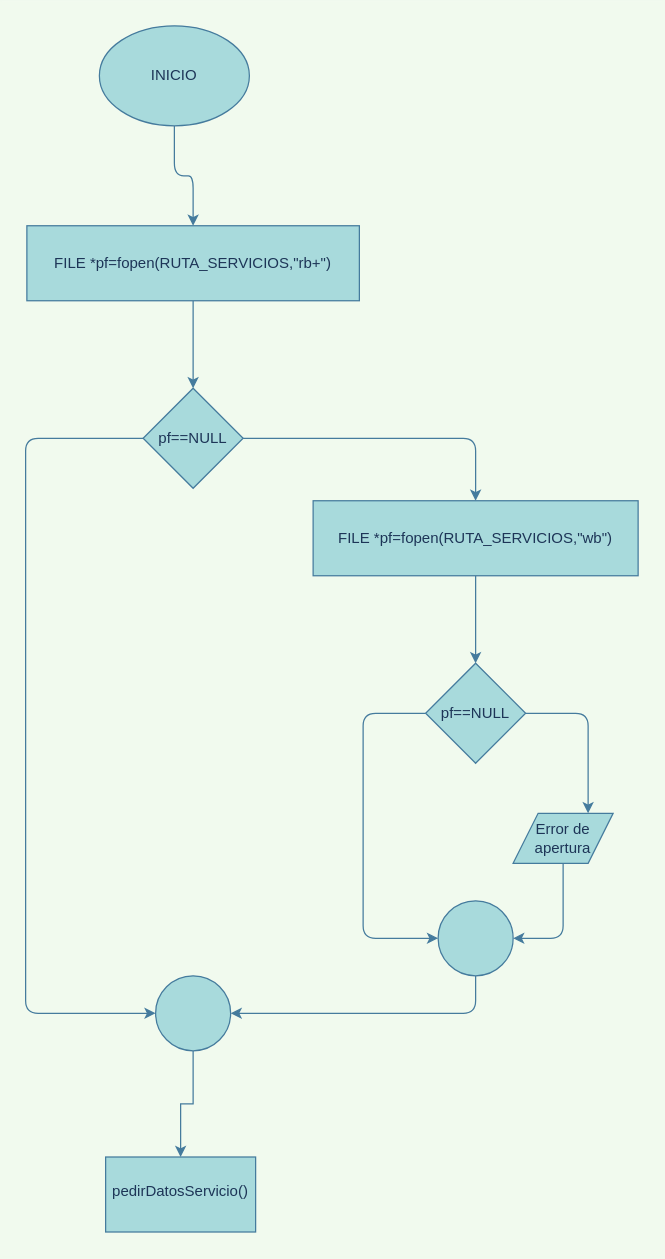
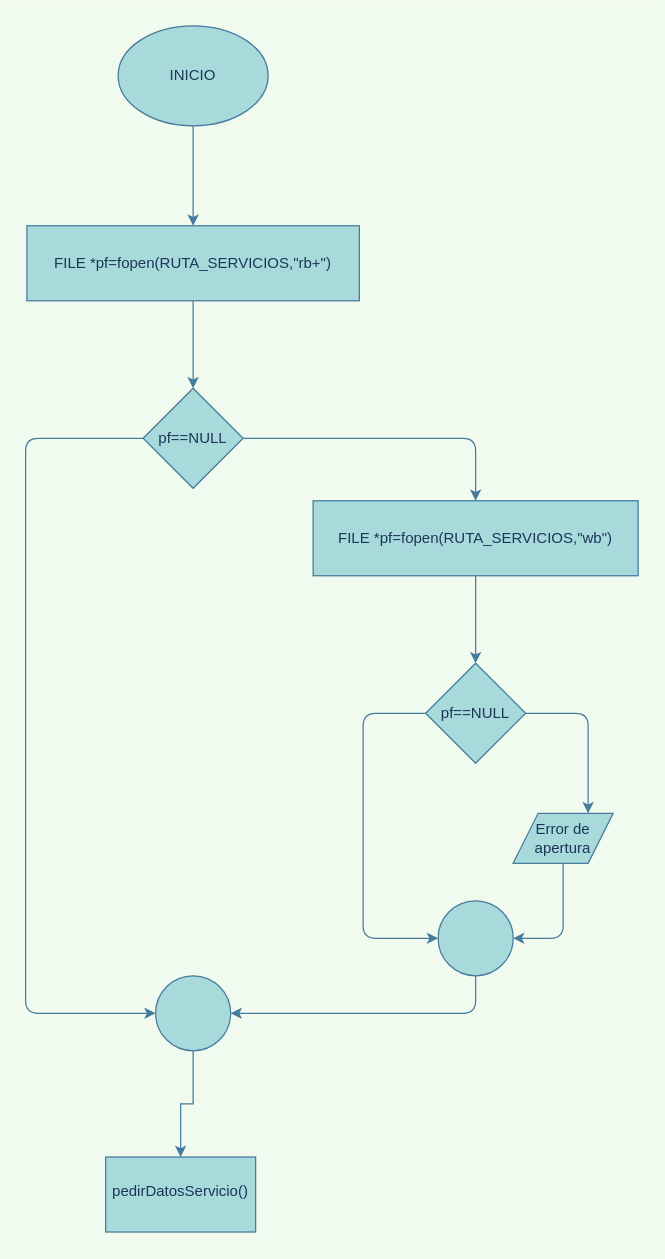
- <mxCell id="3" value="INICIO" style="ellipse;whiteSpace=wrap;html=1;fillColor=#A8DADC;strokeColor=#457B9D;fontColor=#1D3557;" vertex="1" parent="1"><mxGeometry x="79" y="20" width="120" height="80" as="geometry" /></mxCell>
+ <mxCell id="3" value="INICIO" style="ellipse;whiteSpace=wrap;html=1;fillColor=#A8DADC;strokeColor=#457B9D;fontColor=#1D3557;" vertex="1" parent="1"><mxGeometry x="94" y="20" width="120" height="80" as="geometry" /></mxCell>
